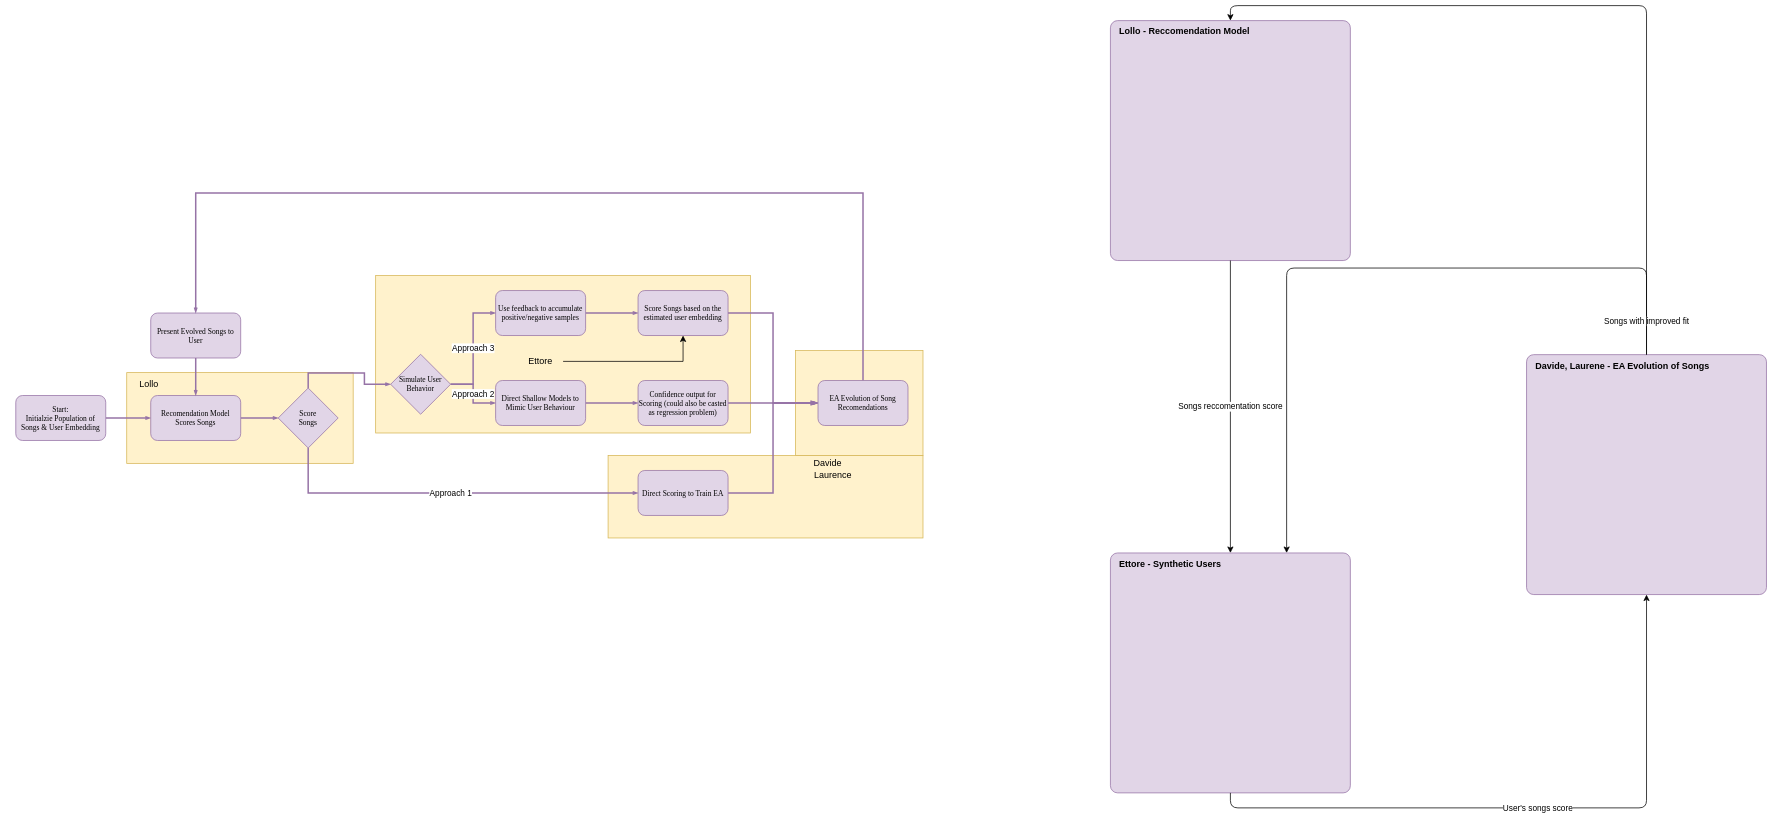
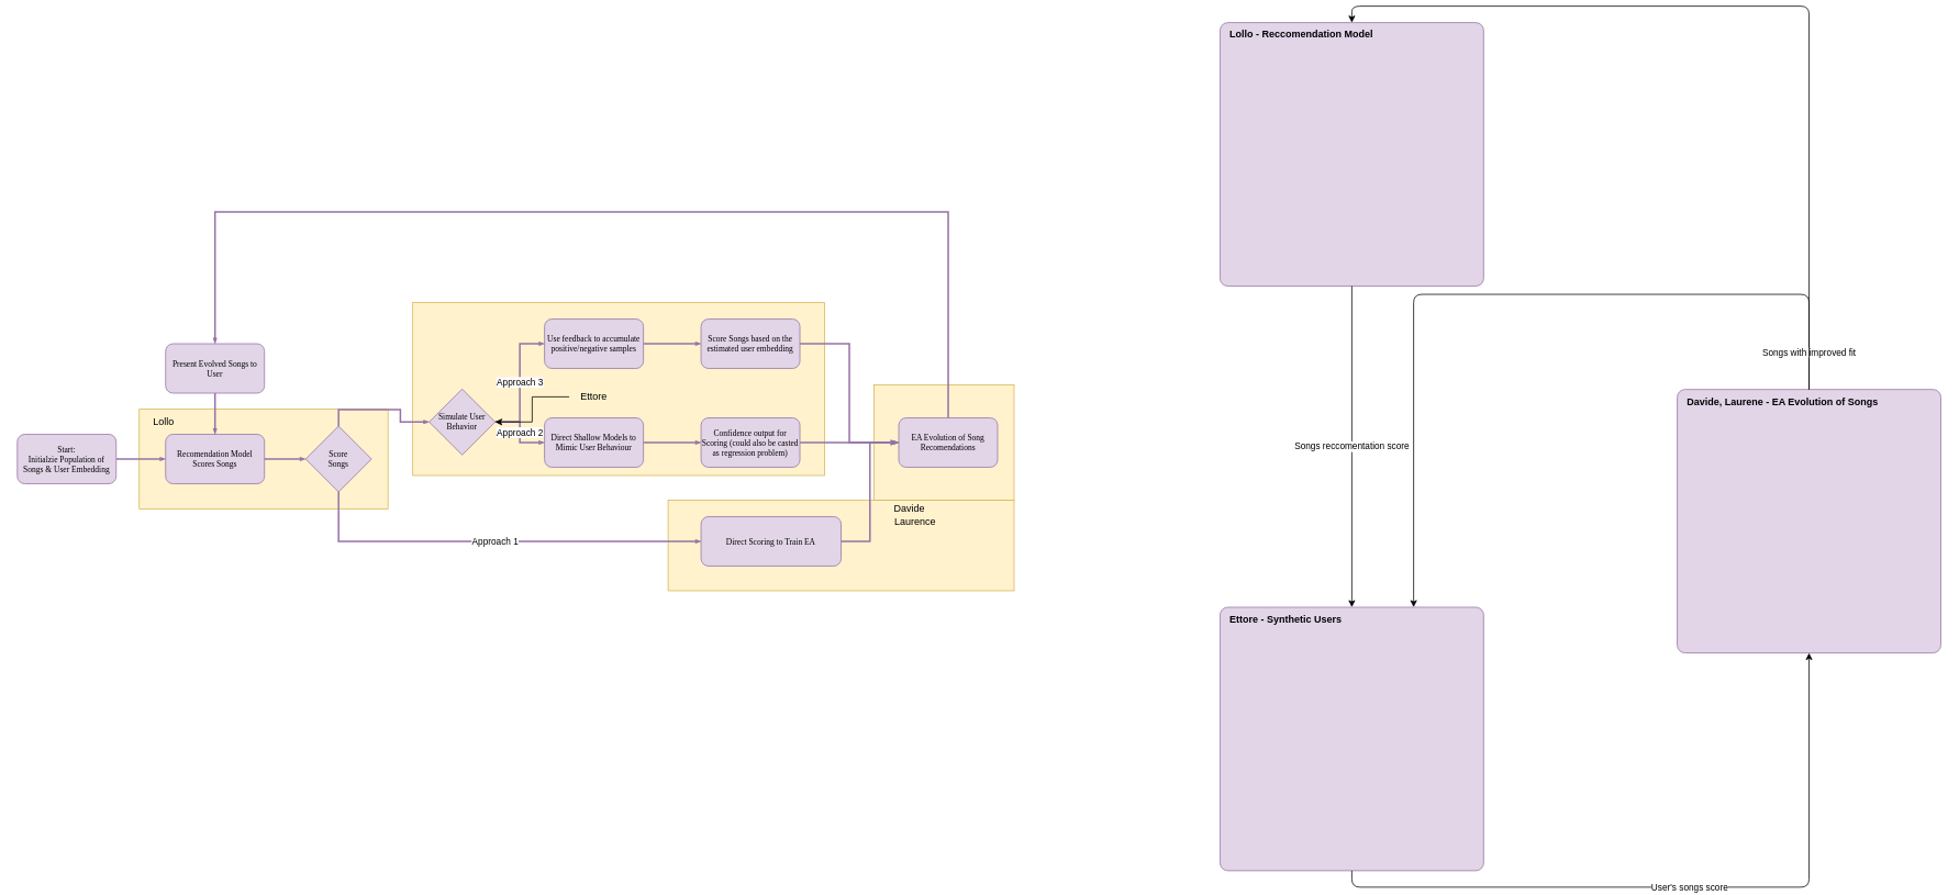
- <mxCell id="32" value="" style="edgeStyle=orthogonalEdgeStyle;rounded=0;orthogonalLoop=1;jettySize=auto;html=1;" edge="1" parent="1" source="33" target="21"><mxGeometry relative="1" as="geometry" /></mxCell>
+ <mxCell id="32" value="" style="edgeStyle=orthogonalEdgeStyle;rounded=0;orthogonalLoop=1;jettySize=auto;html=1;" edge="1" parent="1" source="33" target="17"><mxGeometry relative="1" as="geometry" /></mxCell>
- <mxCell id="27" value="Direct Scoring to Train EA" style="rounded=1;whiteSpace=wrap;html=1;fillColor=#e1d5e7;strokeColor=#9673a6;strokeWidth=1;fontFamily=Verdana;fontSize=10;fontStyle=0" parent="1" vertex="1"><mxGeometry x="850" y="620" width="120" height="60" as="geometry" /></mxCell>
+ <mxCell id="27" value="Direct Scoring to Train EA" style="rounded=1;whiteSpace=wrap;html=1;fillColor=#e1d5e7;strokeColor=#9673a6;strokeWidth=1;fontFamily=Verdana;fontSize=10;fontStyle=0" parent="1" vertex="1"><mxGeometry x="850" y="620" width="170" height="60" as="geometry" /></mxCell>
